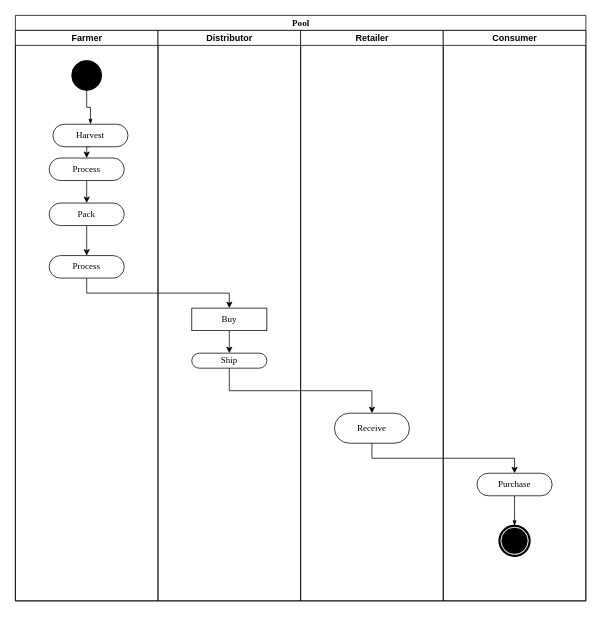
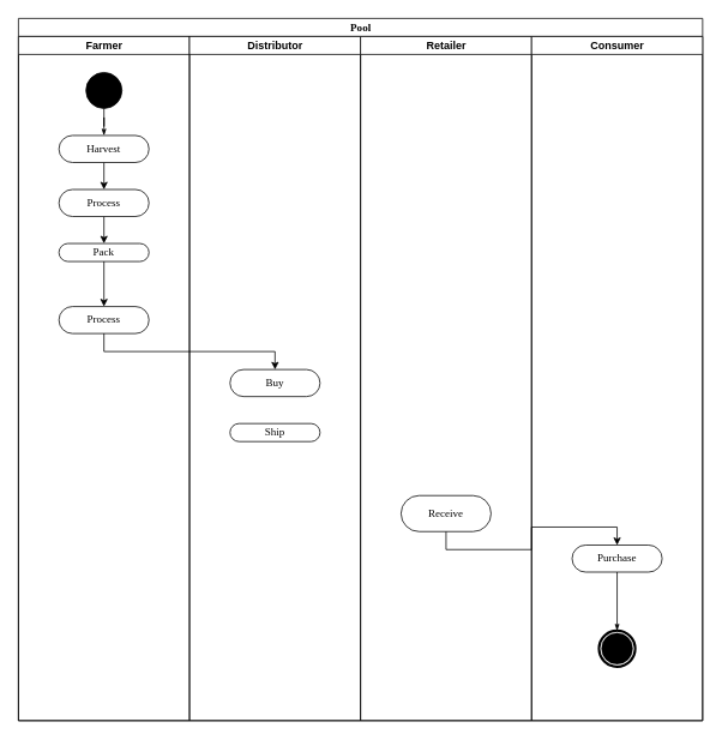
- <mxCell id="8" value="Harvest" style="rounded=1;whiteSpace=wrap;html=1;shadow=0;comic=0;labelBackgroundColor=none;strokeWidth=1;fontFamily=Verdana;fontSize=12;align=center;arcSize=50;" parent="3" vertex="1"><mxGeometry x="50" y="125" width="100" height="30" as="geometry" /></mxCell>
+ <mxCell id="8" value="Harvest" style="rounded=1;whiteSpace=wrap;html=1;shadow=0;comic=0;labelBackgroundColor=none;strokeWidth=1;fontFamily=Verdana;fontSize=12;align=center;arcSize=50;" parent="3" vertex="1"><mxGeometry x="45" y="110" width="100" height="30" as="geometry" /></mxCell>
- <mxCell id="11" value="&lt;div&gt;Pack&lt;/div&gt;" style="rounded=1;whiteSpace=wrap;html=1;shadow=0;comic=0;labelBackgroundColor=none;strokeWidth=1;fontFamily=Verdana;fontSize=12;align=center;arcSize=50;" vertex="1" parent="3"><mxGeometry x="45" y="230" width="100" height="30" as="geometry" /></mxCell>
+ <mxCell id="11" value="&lt;div&gt;Pack&lt;/div&gt;" style="rounded=1;whiteSpace=wrap;html=1;shadow=0;comic=0;labelBackgroundColor=none;strokeWidth=1;fontFamily=Verdana;fontSize=12;align=center;arcSize=50;" vertex="1" parent="3"><mxGeometry x="45" y="230" width="100" height="20" as="geometry" /></mxCell>
- <mxCell id="15" value="&lt;div&gt;Buy&lt;/div&gt;" style="whiteSpace=wrap;html=1;shadow=0;comic=0;labelBackgroundColor=none;strokeWidth=1;fontFamily=Verdana;fontSize=12;align=center;arcSize=50;rounded=0;" vertex="1" parent="13"><mxGeometry x="45" y="370" width="100" height="30" as="geometry" /></mxCell>
+ <mxCell id="15" value="&lt;div&gt;Buy&lt;/div&gt;" style="rounded=1;whiteSpace=wrap;html=1;shadow=0;comic=0;labelBackgroundColor=none;strokeWidth=1;fontFamily=Verdana;fontSize=12;align=center;arcSize=50;" vertex="1" parent="13"><mxGeometry x="45" y="370" width="100" height="30" as="geometry" /></mxCell>
- <mxCell id="14" style="edgeStyle=orthogonalEdgeStyle;rounded=0;orthogonalLoop=1;jettySize=auto;html=1;exitX=0.5;exitY=1;exitDx=0;exitDy=0;entryX=0.5;entryY=0;entryDx=0;entryDy=0;" edge="1" parent="13" source="15" target="16"><mxGeometry relative="1" as="geometry" /></mxCell>
- <mxCell id="25" style="edgeStyle=orthogonalEdgeStyle;rounded=0;orthogonalLoop=1;jettySize=auto;html=1;exitX=0.5;exitY=1;exitDx=0;exitDy=0;" edge="1" parent="2" source="16" target="18"><mxGeometry relative="1" as="geometry" /></mxCell>
- <mxCell id="21" value="&lt;div&gt;Purchase&lt;/div&gt;" style="rounded=1;whiteSpace=wrap;html=1;shadow=0;comic=0;labelBackgroundColor=none;strokeWidth=1;fontFamily=Verdana;fontSize=12;align=center;arcSize=50;" vertex="1" parent="19"><mxGeometry x="45" y="590" width="100" height="30" as="geometry" /></mxCell>
+ <mxCell id="21" value="&lt;div&gt;Purchase&lt;/div&gt;" style="rounded=1;whiteSpace=wrap;html=1;shadow=0;comic=0;labelBackgroundColor=none;strokeWidth=1;fontFamily=Verdana;fontSize=12;align=center;arcSize=50;" vertex="1" parent="19"><mxGeometry x="45" y="565" width="100" height="30" as="geometry" /></mxCell>
